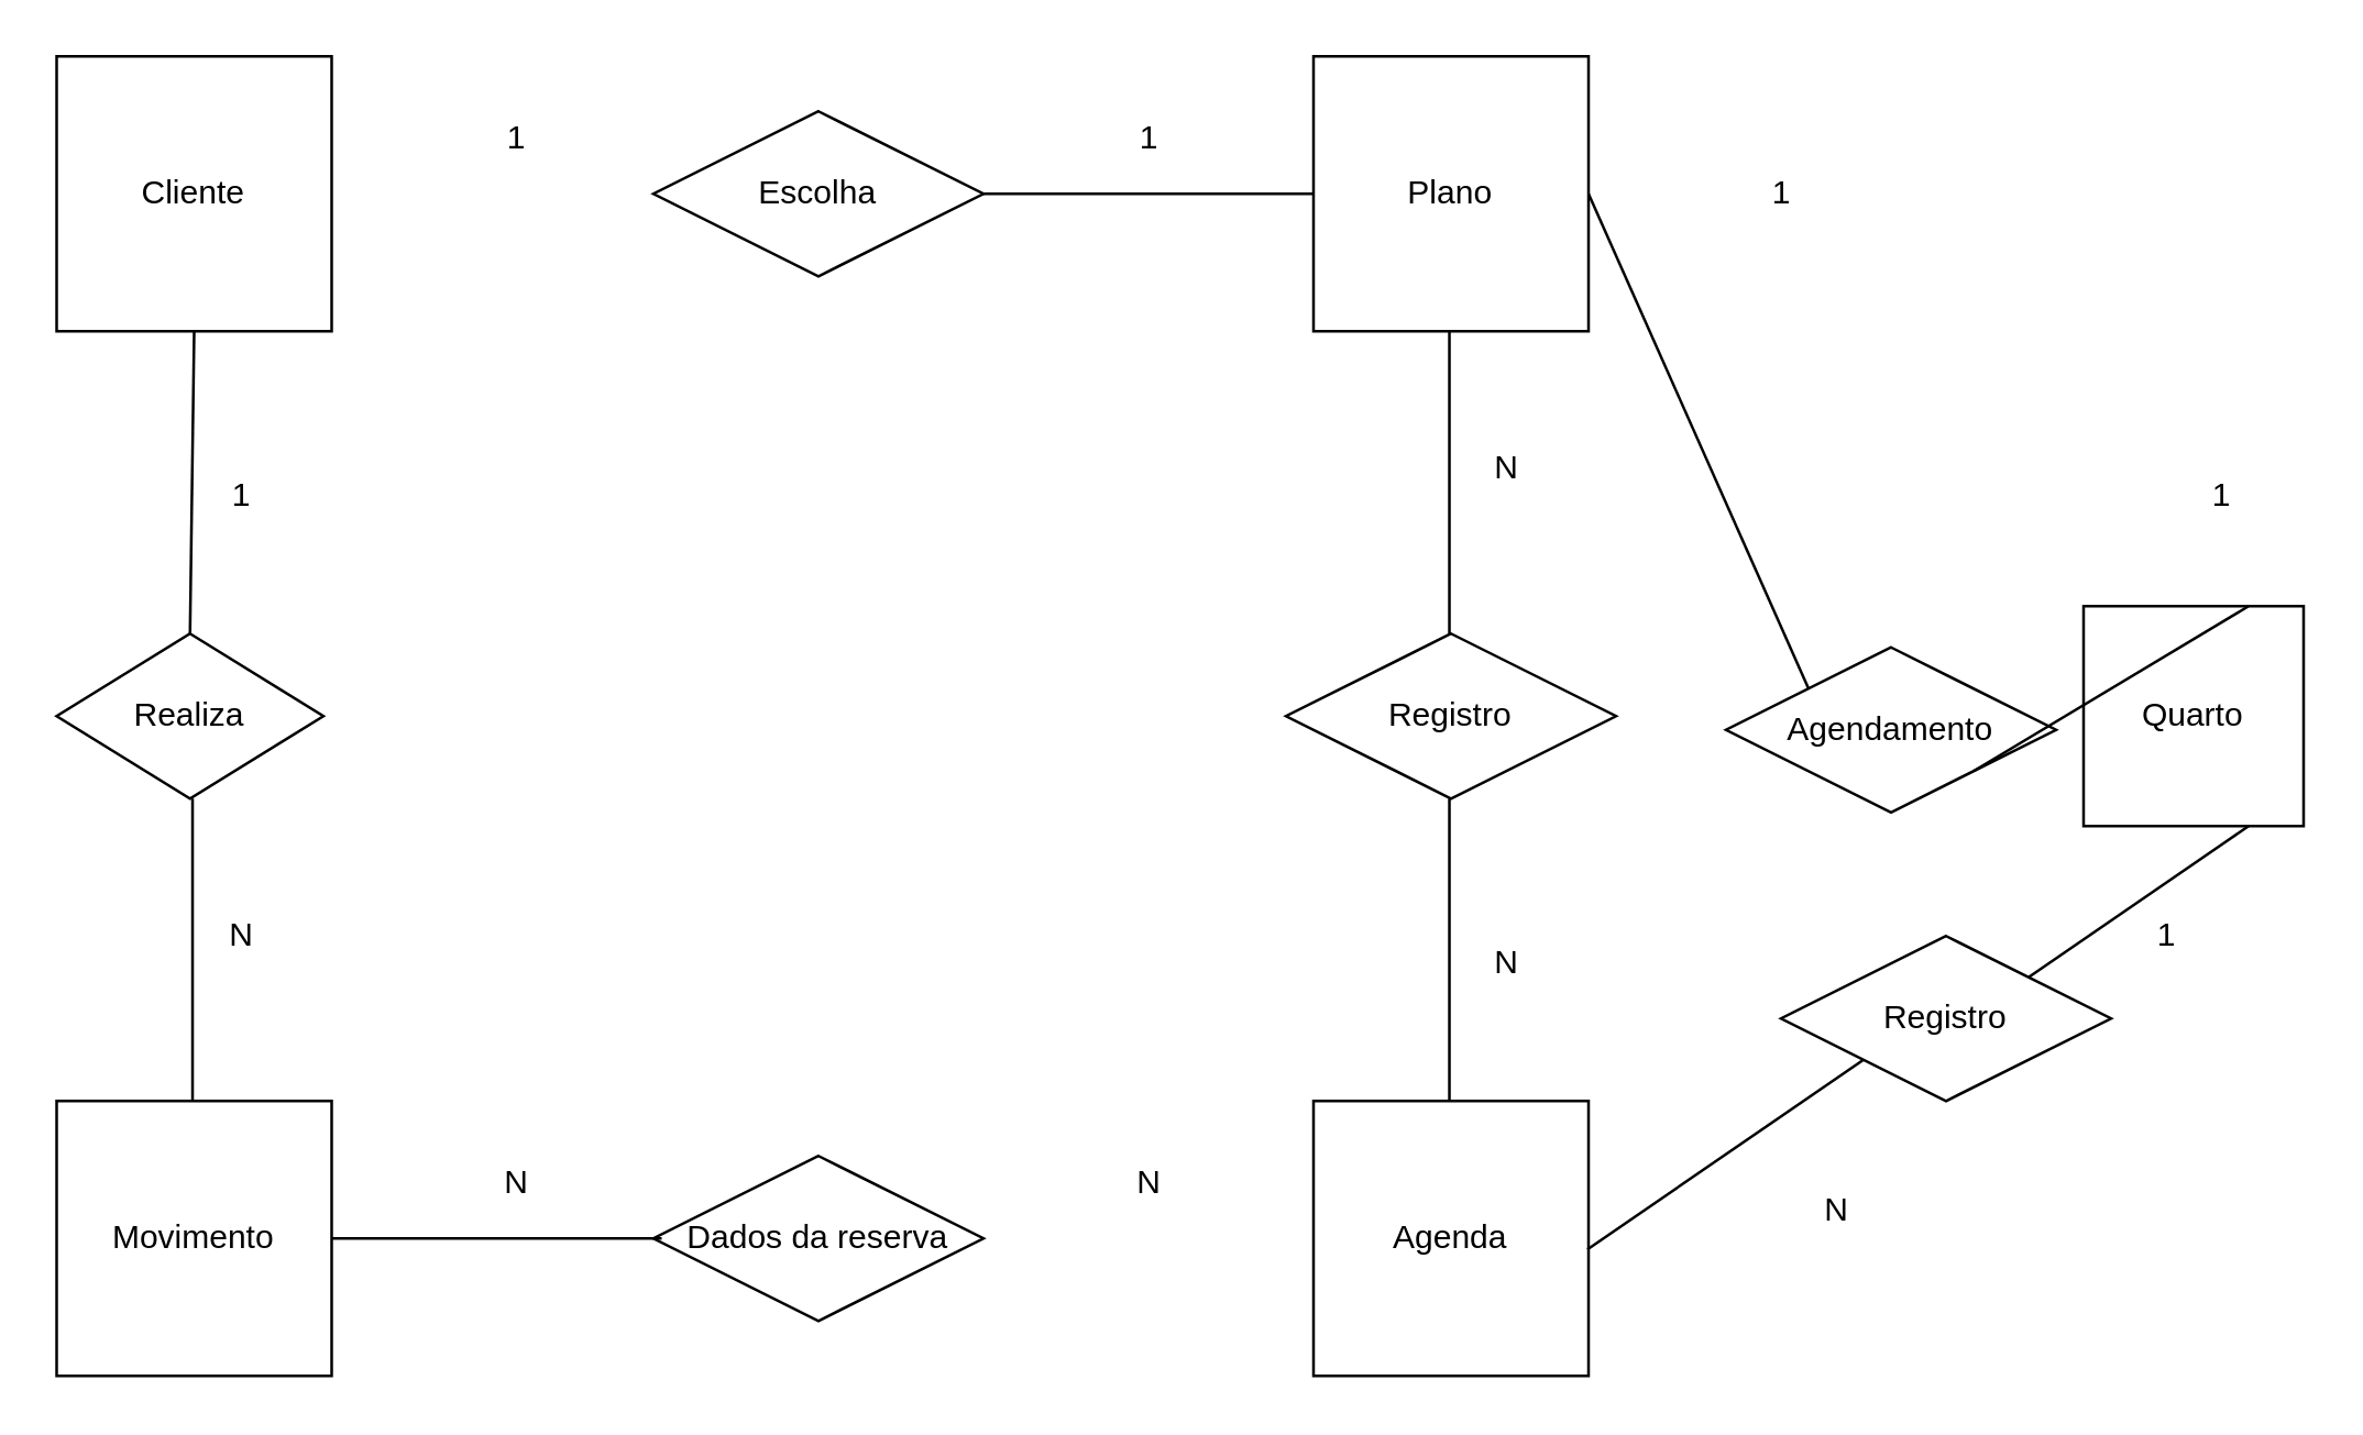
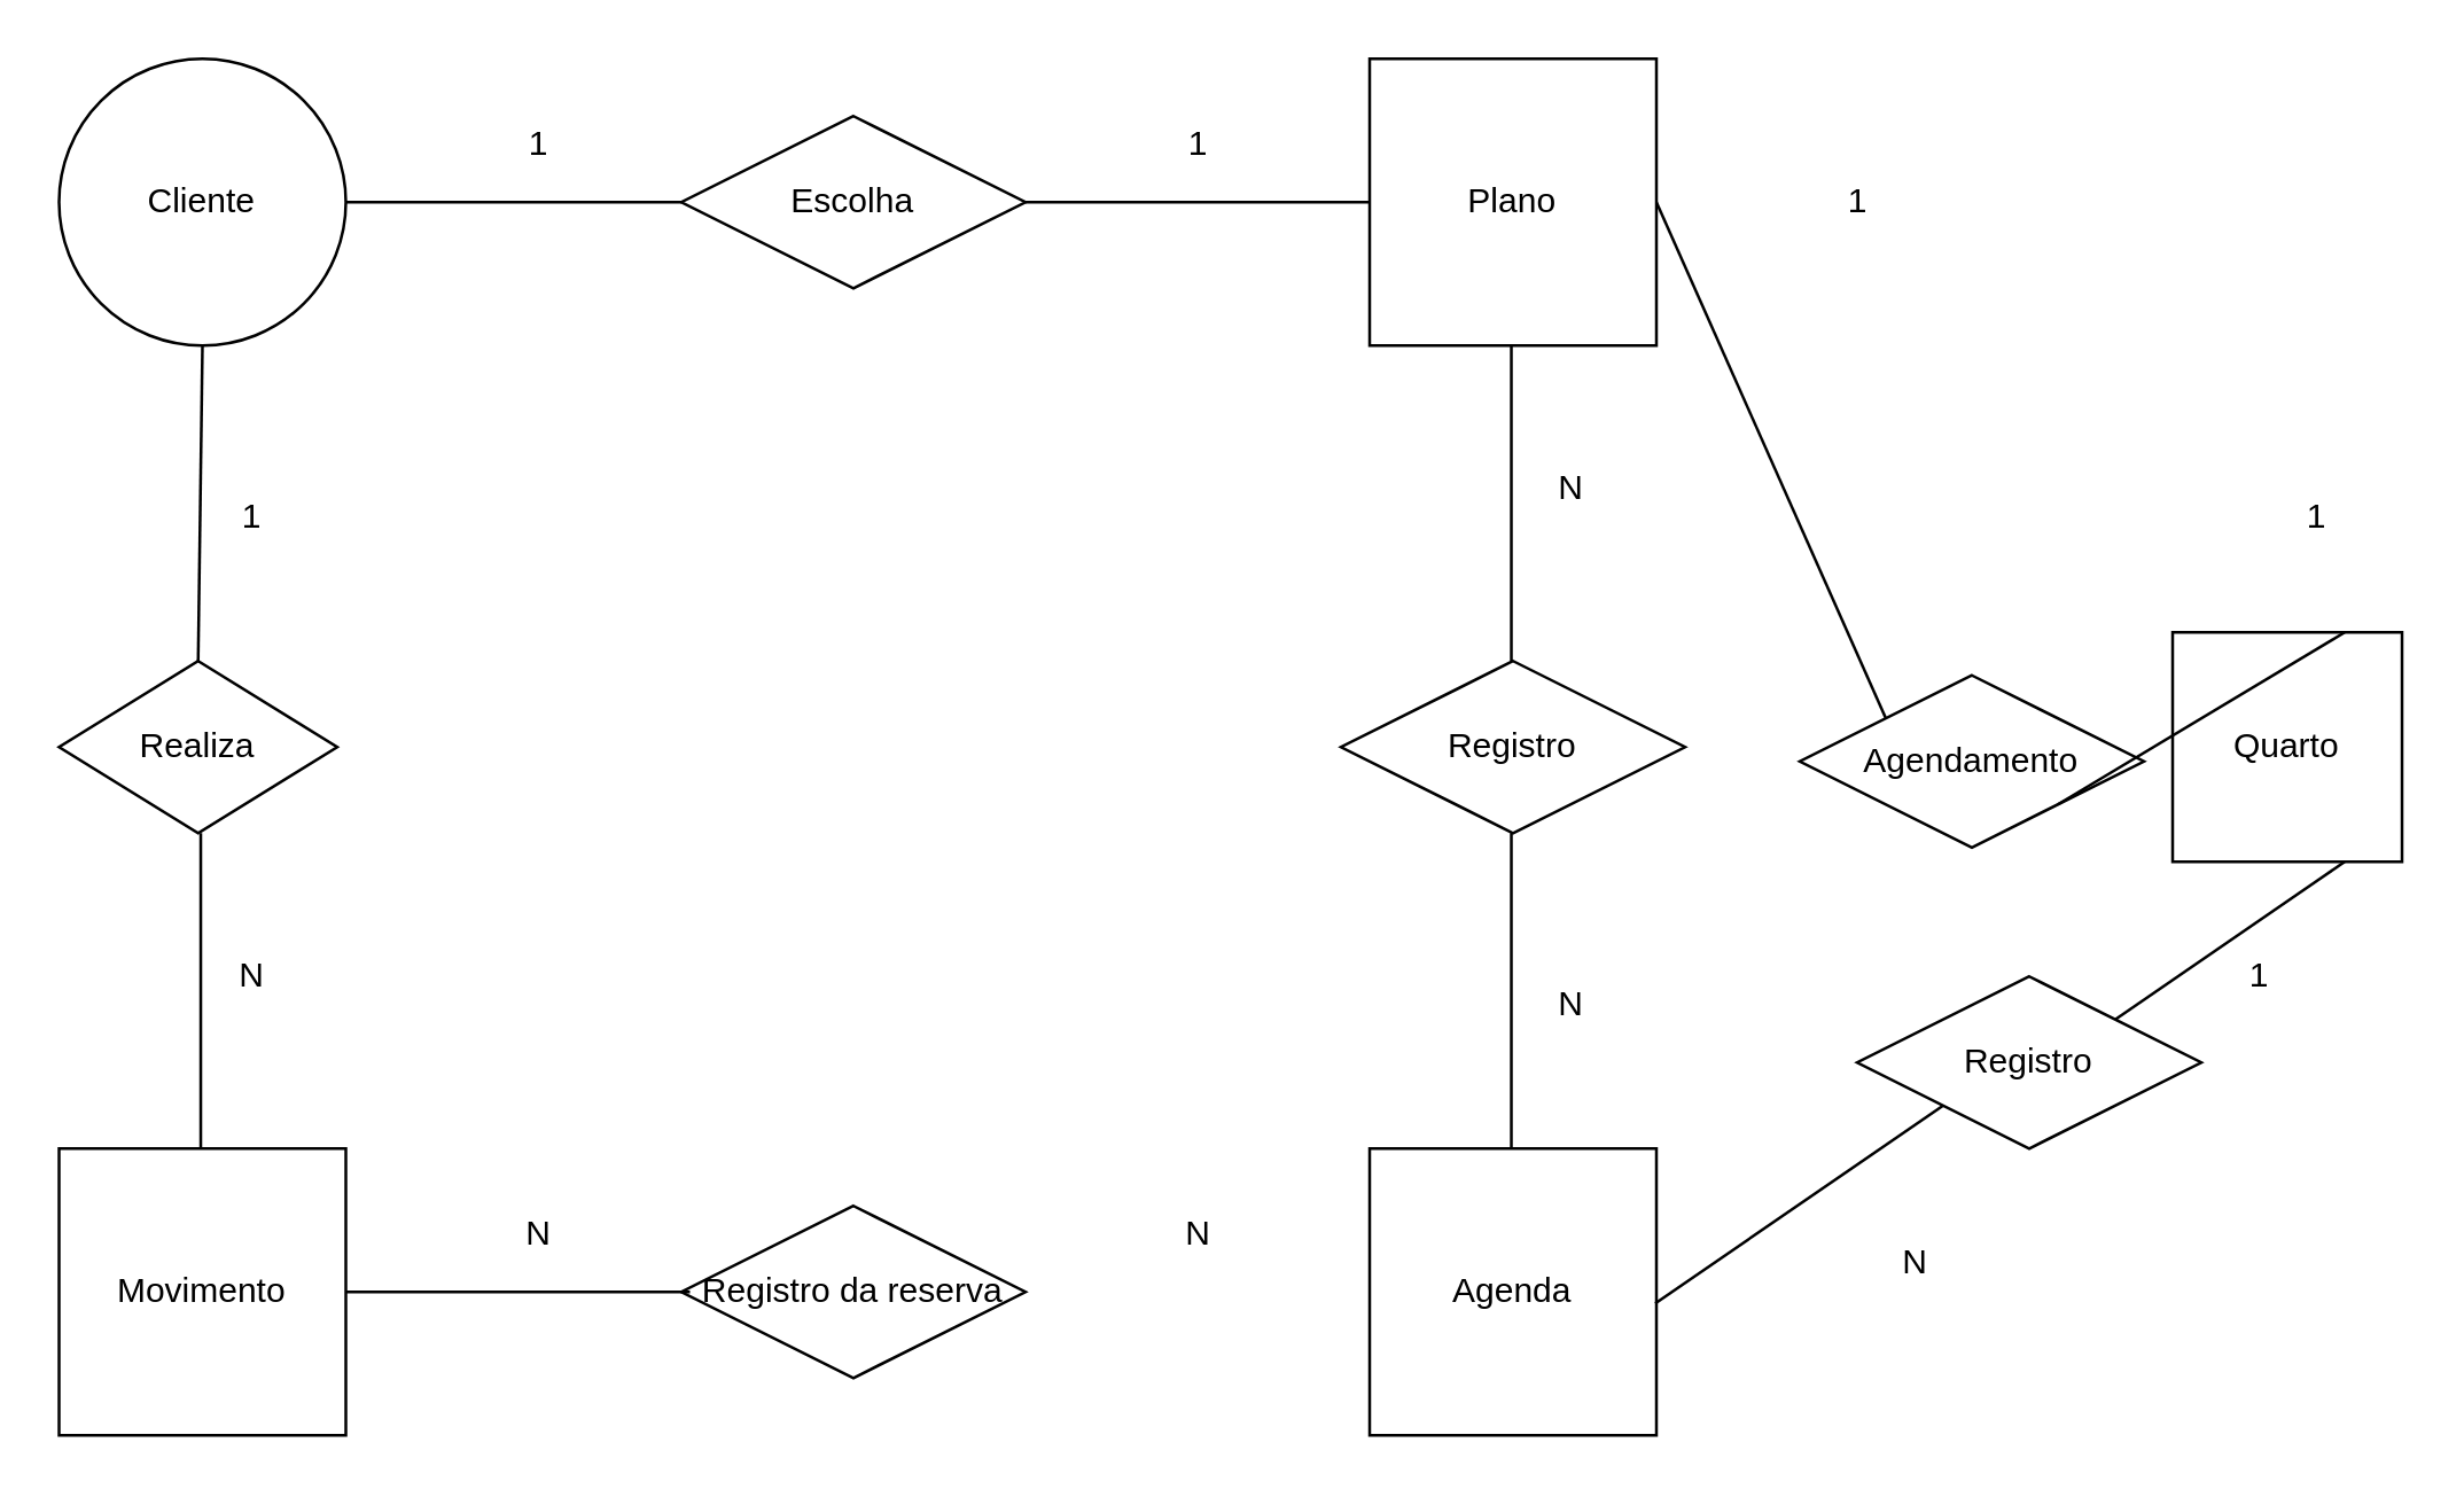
- <mxCell id="2" value="Cliente" style="whiteSpace=wrap;html=1;aspect=fixed;" parent="1" vertex="1"><mxGeometry x="20" y="20" width="100" height="100" as="geometry" /></mxCell>
+ <mxCell id="2" value="Cliente" style="ellipse;whiteSpace=wrap;html=1;aspect=fixed;" parent="1" vertex="1"><mxGeometry x="20" y="20" width="100" height="100" as="geometry" /></mxCell>
+ <mxCell id="5" value="" style="endArrow=none;html=1;rounded=0;exitX=0;exitY=0.5;exitDx=0;exitDy=0;entryX=1;entryY=0.5;entryDx=0;entryDy=0;" parent="1" source="3" target="2" edge="1"><mxGeometry width="50" height="50" relative="1" as="geometry"><mxPoint x="367" y="190" as="sourcePoint" /><mxPoint x="417" y="140" as="targetPoint" /></mxGeometry></mxCell>
- <mxCell id="9" value="Dados da reserva" style="rhombus;whiteSpace=wrap;html=1;" parent="1" vertex="1"><mxGeometry x="237" y="420" width="120" height="60" as="geometry" /></mxCell>
+ <mxCell id="9" value="Registro da reserva" style="rhombus;whiteSpace=wrap;html=1;" parent="1" vertex="1"><mxGeometry x="237" y="420" width="120" height="60" as="geometry" /></mxCell>
